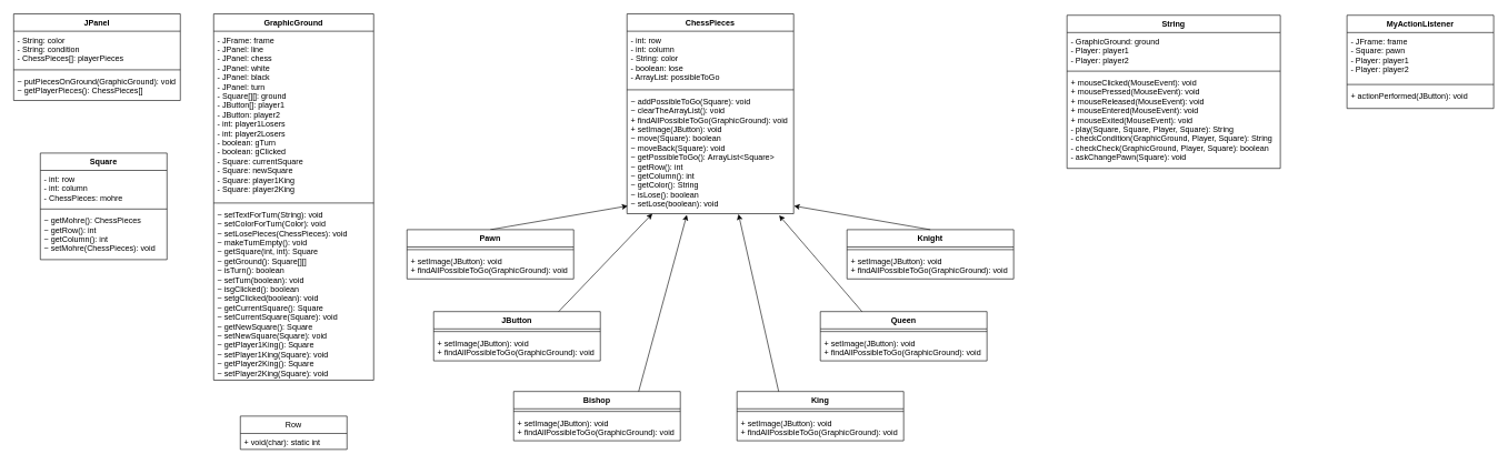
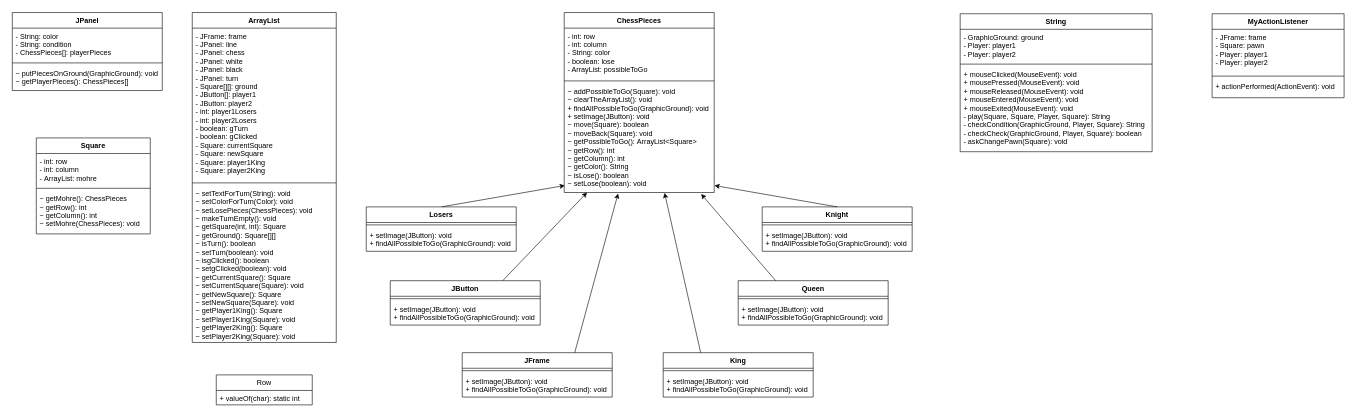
- <mxCell id="38" value="GraphicGround" style="swimlane;fontStyle=1;align=center;verticalAlign=top;childLayout=stackLayout;horizontal=1;startSize=26;horizontalStack=0;resizeParent=1;resizeParentMax=0;resizeLast=0;collapsible=1;marginBottom=0;" parent="1" vertex="1"><mxGeometry x="320" y="20" width="240" height="550" as="geometry" /></mxCell>
+ <mxCell id="38" value="ArrayList" style="swimlane;fontStyle=1;align=center;verticalAlign=top;childLayout=stackLayout;horizontal=1;startSize=26;horizontalStack=0;resizeParent=1;resizeParentMax=0;resizeLast=0;collapsible=1;marginBottom=0;" parent="1" vertex="1"><mxGeometry x="320" y="20" width="240" height="550" as="geometry" /></mxCell>
- <mxCell id="49" value="+ actionPerformed(JButton): void&#10;" style="text;strokeColor=none;fillColor=none;align=left;verticalAlign=top;spacingLeft=4;spacingRight=4;overflow=hidden;rotatable=0;points=[[0,0.5],[1,0.5]];portConstraint=eastwest;" vertex="1" parent="46"><mxGeometry y="108" width="220" height="32" as="geometry" /></mxCell>
+ <mxCell id="49" value="+ actionPerformed(ActionEvent): void&#10;" style="text;strokeColor=none;fillColor=none;align=left;verticalAlign=top;spacingLeft=4;spacingRight=4;overflow=hidden;rotatable=0;points=[[0,0.5],[1,0.5]];portConstraint=eastwest;" vertex="1" parent="46"><mxGeometry y="108" width="220" height="32" as="geometry" /></mxCell>
- <mxCell id="43" value="- int: row&#10;- int: column&#10;- ChessPieces: mohre" style="text;strokeColor=none;fillColor=none;align=left;verticalAlign=top;spacingLeft=4;spacingRight=4;overflow=hidden;rotatable=0;points=[[0,0.5],[1,0.5]];portConstraint=eastwest;" parent="42" vertex="1"><mxGeometry y="26" width="190" height="54" as="geometry" /></mxCell>
+ <mxCell id="43" value="- int: row&#10;- int: column&#10;- ArrayList: mohre" style="text;strokeColor=none;fillColor=none;align=left;verticalAlign=top;spacingLeft=4;spacingRight=4;overflow=hidden;rotatable=0;points=[[0,0.5],[1,0.5]];portConstraint=eastwest;" parent="42" vertex="1"><mxGeometry y="26" width="190" height="54" as="geometry" /></mxCell>
- <mxCell id="7" value="Pawn" style="swimlane;fontStyle=1;align=center;verticalAlign=top;childLayout=stackLayout;horizontal=1;startSize=26;horizontalStack=0;resizeParent=1;resizeParentMax=0;resizeLast=0;collapsible=1;marginBottom=0;" parent="1" vertex="1"><mxGeometry x="610" y="344" width="250" height="74" as="geometry" /></mxCell>
+ <mxCell id="7" value="Losers" style="swimlane;fontStyle=1;align=center;verticalAlign=top;childLayout=stackLayout;horizontal=1;startSize=26;horizontalStack=0;resizeParent=1;resizeParentMax=0;resizeLast=0;collapsible=1;marginBottom=0;" parent="1" vertex="1"><mxGeometry x="610" y="344" width="250" height="74" as="geometry" /></mxCell>
- <mxCell id="18" value="Bishop" style="swimlane;fontStyle=1;align=center;verticalAlign=top;childLayout=stackLayout;horizontal=1;startSize=26;horizontalStack=0;resizeParent=1;resizeParentMax=0;resizeLast=0;collapsible=1;marginBottom=0;" parent="1" vertex="1"><mxGeometry x="770" y="587" width="250" height="74" as="geometry" /></mxCell>
+ <mxCell id="18" value="JFrame" style="swimlane;fontStyle=1;align=center;verticalAlign=top;childLayout=stackLayout;horizontal=1;startSize=26;horizontalStack=0;resizeParent=1;resizeParentMax=0;resizeLast=0;collapsible=1;marginBottom=0;" parent="1" vertex="1"><mxGeometry x="770" y="587" width="250" height="74" as="geometry" /></mxCell>
- <mxCell id="51" value="+ void(char): static int " style="text;strokeColor=none;fillColor=none;align=left;verticalAlign=top;spacingLeft=4;spacingRight=4;overflow=hidden;rotatable=0;points=[[0,0.5],[1,0.5]];portConstraint=eastwest;" vertex="1" parent="50"><mxGeometry y="26" width="160" height="24" as="geometry" /></mxCell>
+ <mxCell id="51" value="+ valueOf(char): static int " style="text;strokeColor=none;fillColor=none;align=left;verticalAlign=top;spacingLeft=4;spacingRight=4;overflow=hidden;rotatable=0;points=[[0,0.5],[1,0.5]];portConstraint=eastwest;" vertex="1" parent="50"><mxGeometry y="26" width="160" height="24" as="geometry" /></mxCell>
